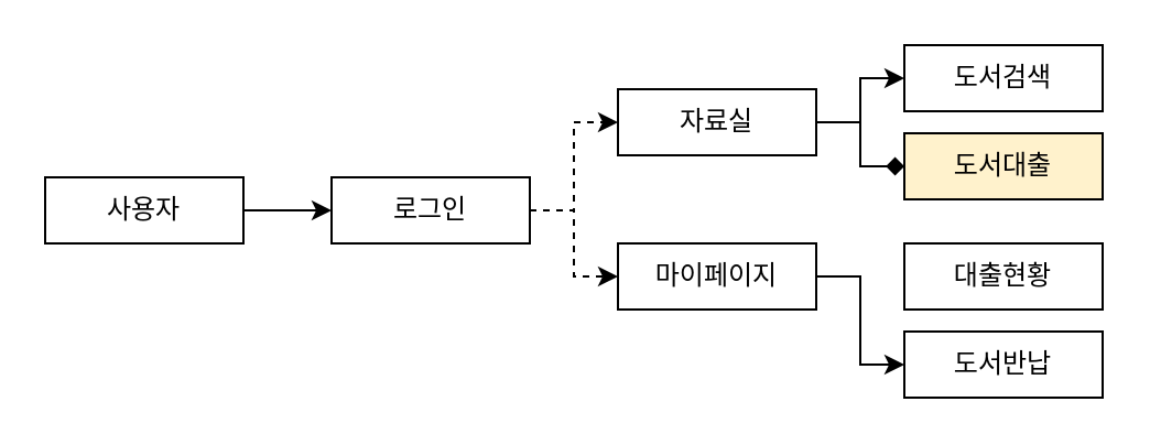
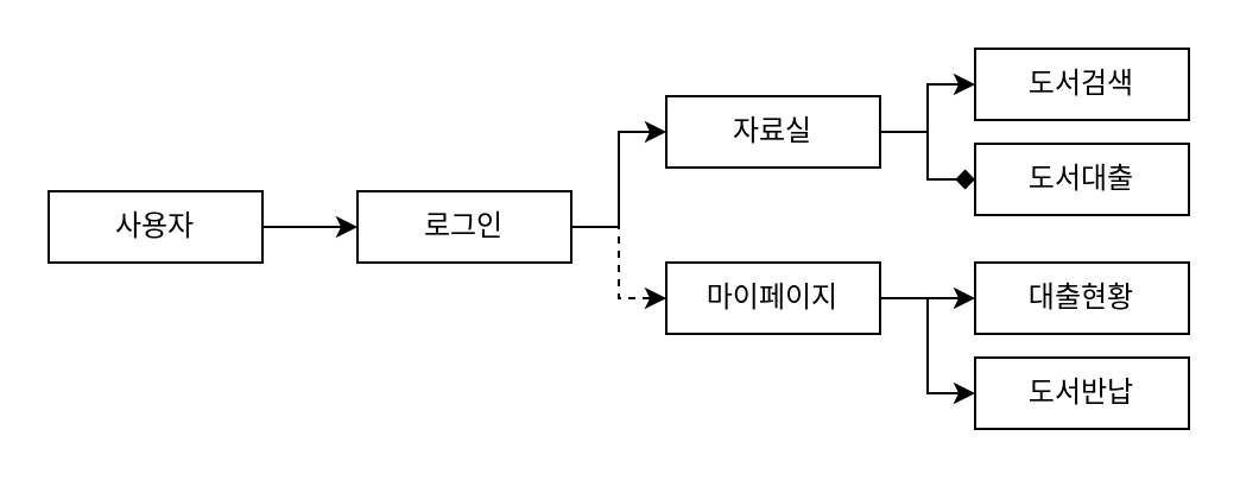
- <mxCell id="4" style="edgeStyle=orthogonalEdgeStyle;rounded=0;orthogonalLoop=1;jettySize=auto;html=1;entryX=0;entryY=0.5;entryDx=0;entryDy=0;dashed=1;" edge="1" parent="1" source="6" target="9"><mxGeometry relative="1" as="geometry" /></mxCell>
+ <mxCell id="4" style="edgeStyle=orthogonalEdgeStyle;rounded=0;orthogonalLoop=1;jettySize=auto;html=1;entryX=0;entryY=0.5;entryDx=0;entryDy=0;" edge="1" parent="1" source="6" target="9"><mxGeometry relative="1" as="geometry" /></mxCell>
- <mxCell id="14" value="도서대출" style="whiteSpace=wrap;html=1;fillColor=#fff2cc;" vertex="1" parent="1"><mxGeometry x="410" y="60" width="90" height="30" as="geometry" /></mxCell>
+ <mxCell id="14" value="도서대출" style="whiteSpace=wrap;html=1;" vertex="1" parent="1"><mxGeometry x="410" y="60" width="90" height="30" as="geometry" /></mxCell>
+ <mxCell id="10" value="" style="edgeStyle=orthogonalEdgeStyle;rounded=0;orthogonalLoop=1;jettySize=auto;html=1;" edge="1" parent="1" source="12" target="15"><mxGeometry relative="1" as="geometry" /></mxCell>
